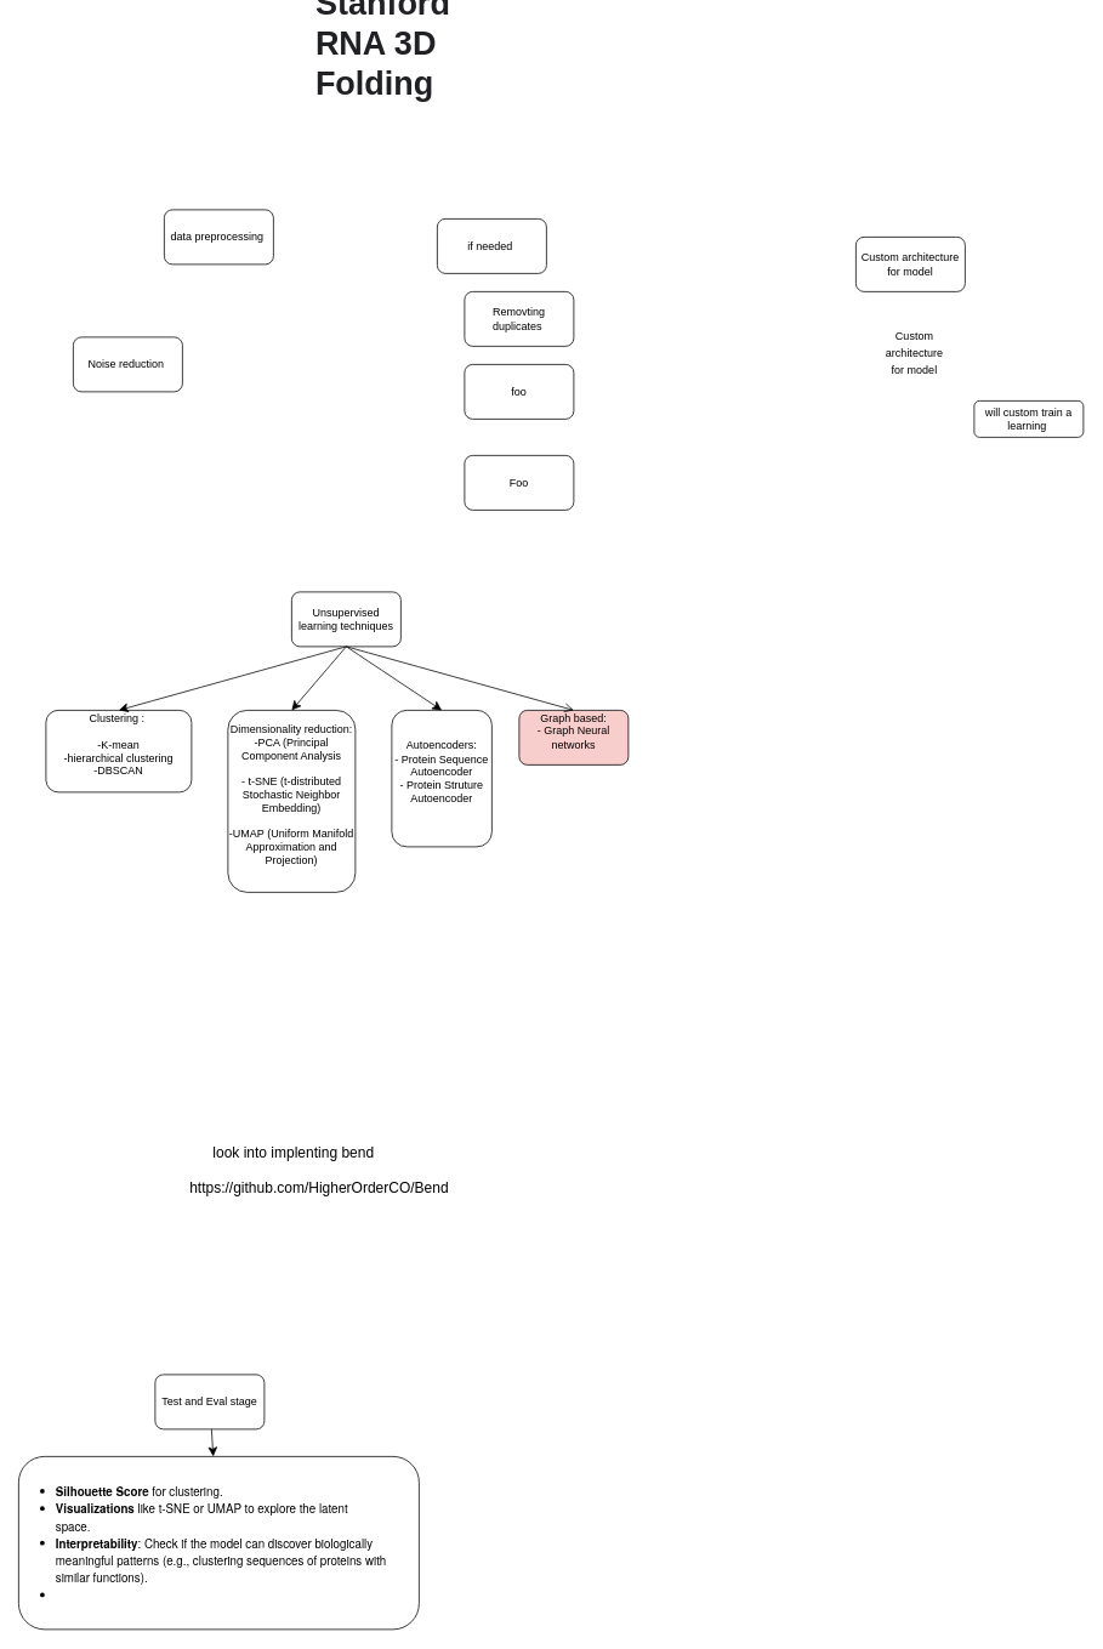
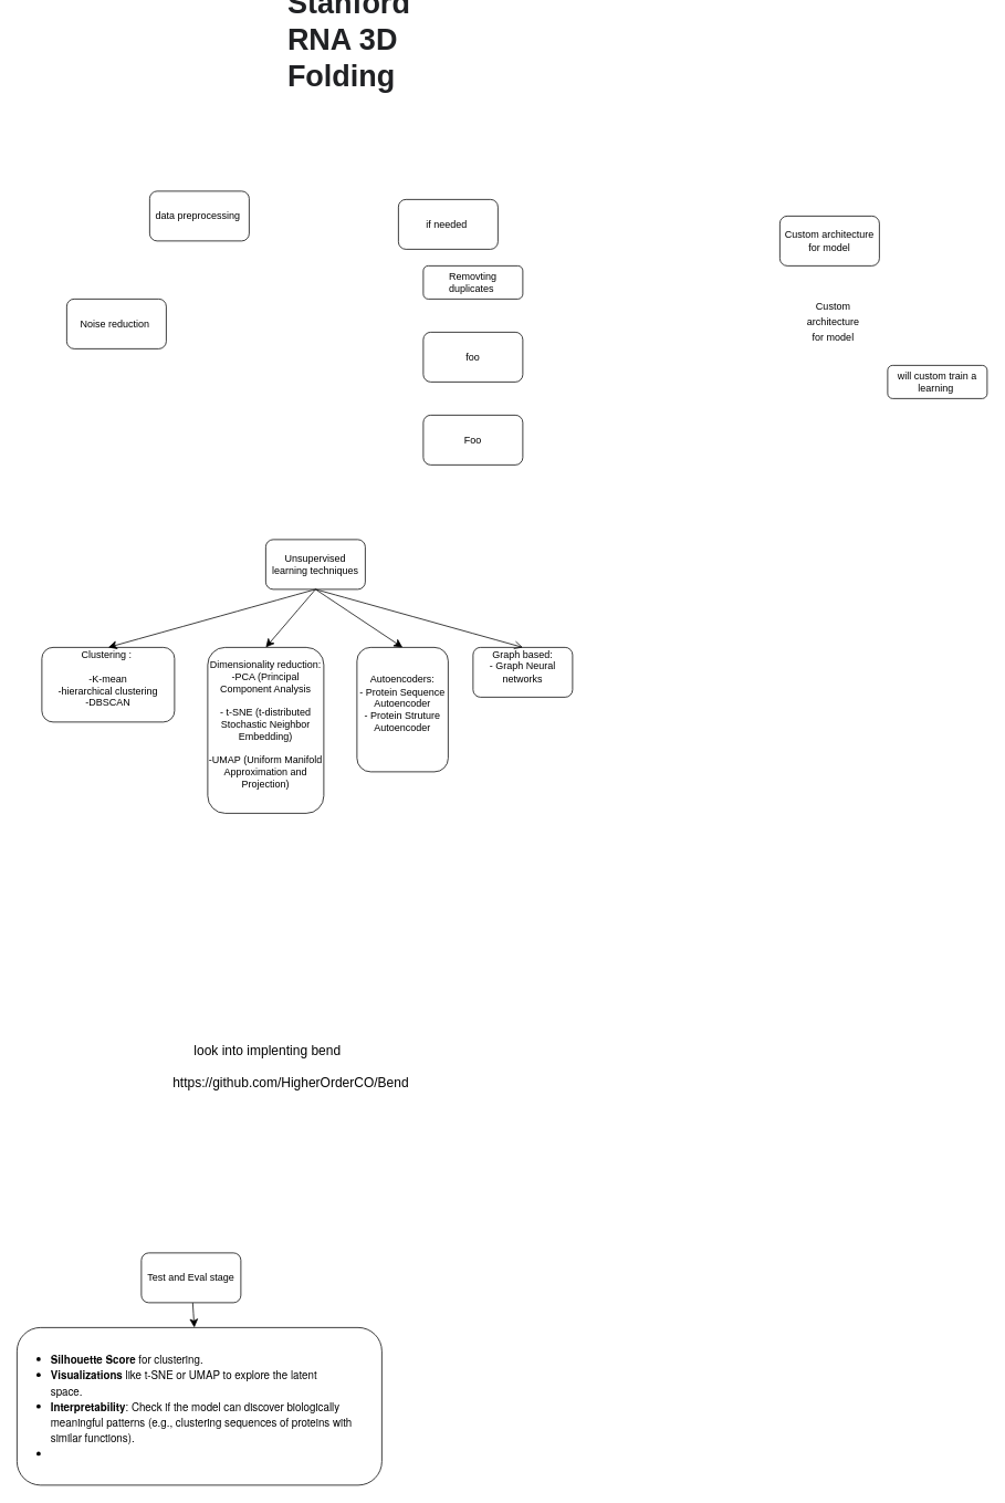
- <mxCell id="14" value="Removting duplicates&amp;nbsp;" style="rounded=1;whiteSpace=wrap;html=1;" parent="1" vertex="1"><mxGeometry x="510" y="320" width="120" height="60" as="geometry" /></mxCell>
+ <mxCell id="14" value="Removting duplicates&amp;nbsp;" style="rounded=1;whiteSpace=wrap;html=1;" parent="1" vertex="1"><mxGeometry x="510" y="320" width="120" height="40" as="geometry" /></mxCell>
- <mxCell id="12" value="Noise reduction&amp;nbsp;" style="rounded=1;whiteSpace=wrap;html=1;" parent="1" vertex="1"><mxGeometry x="80" y="370" width="120" height="60" as="geometry" /></mxCell>
+ <mxCell id="12" value="Noise reduction&amp;nbsp;" style="rounded=1;whiteSpace=wrap;html=1;" parent="1" vertex="1"><mxGeometry x="80" y="360" width="120" height="60" as="geometry" /></mxCell>
- <mxCell id="6" value="Graph based:&lt;div&gt;- Graph Neural networks&lt;/div&gt;&lt;div&gt;&lt;br&gt;&lt;/div&gt;" style="rounded=1;whiteSpace=wrap;html=1;fillColor=#f8cecc;" parent="1" vertex="1"><mxGeometry x="570" y="780" width="120" height="60" as="geometry" /></mxCell>
+ <mxCell id="6" value="Graph based:&lt;div&gt;- Graph Neural networks&lt;/div&gt;&lt;div&gt;&lt;br&gt;&lt;/div&gt;" style="rounded=1;whiteSpace=wrap;html=1;" parent="1" vertex="1"><mxGeometry x="570" y="780" width="120" height="60" as="geometry" /></mxCell>
